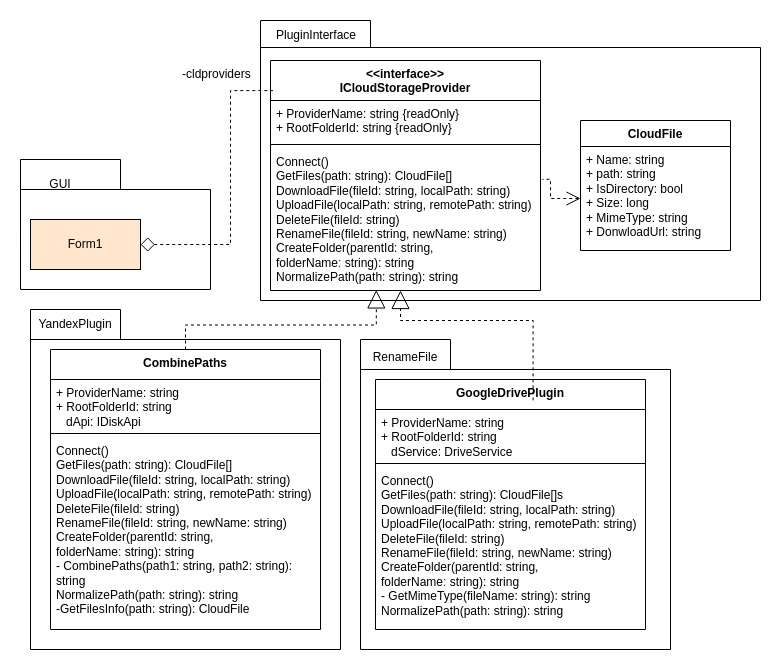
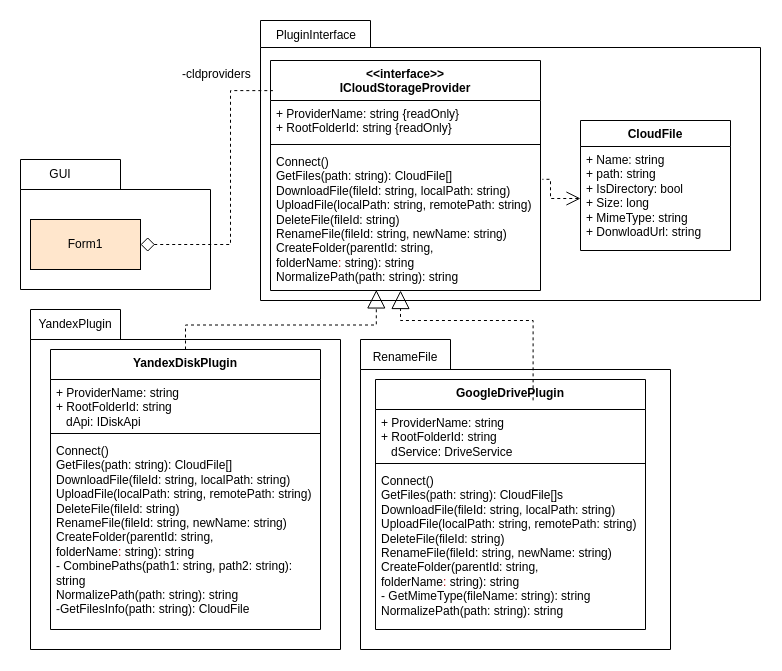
- <mxCell id="10" value="GUI" style="text;html=1;align=center;verticalAlign=middle;whiteSpace=wrap;rounded=0;" vertex="1" parent="1"><mxGeometry x="30" y="169" width="60" height="30" as="geometry" /></mxCell>
+ <mxCell id="10" value="GUI" style="text;html=1;align=center;verticalAlign=middle;whiteSpace=wrap;rounded=0;" vertex="1" parent="1"><mxGeometry x="30" y="159" width="60" height="30" as="geometry" /></mxCell>
- <mxCell id="22" value="CombinePaths" style="swimlane;fontStyle=1;align=center;verticalAlign=top;childLayout=stackLayout;horizontal=1;startSize=30;horizontalStack=0;resizeParent=1;resizeParentMax=0;resizeLast=0;collapsible=1;marginBottom=0;whiteSpace=wrap;html=1;" vertex="1" parent="1"><mxGeometry x="50" y="349" width="270" height="280" as="geometry" /></mxCell>
+ <mxCell id="22" value="YandexDiskPlugin" style="swimlane;fontStyle=1;align=center;verticalAlign=top;childLayout=stackLayout;horizontal=1;startSize=30;horizontalStack=0;resizeParent=1;resizeParentMax=0;resizeLast=0;collapsible=1;marginBottom=0;whiteSpace=wrap;html=1;" vertex="1" parent="1"><mxGeometry x="50" y="349" width="270" height="280" as="geometry" /></mxCell>
